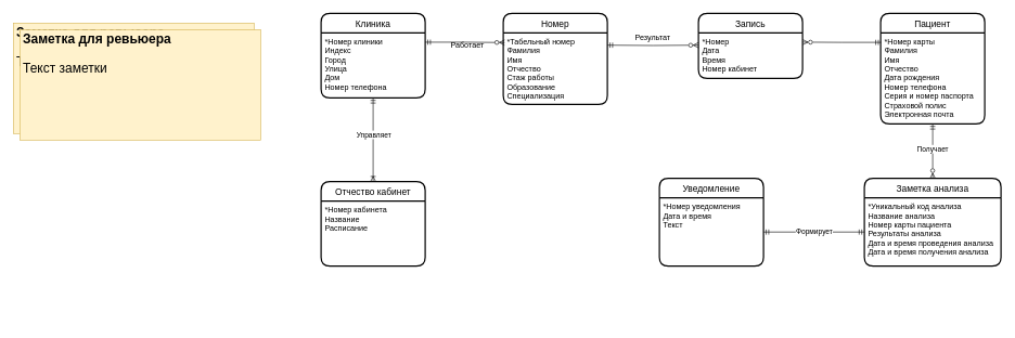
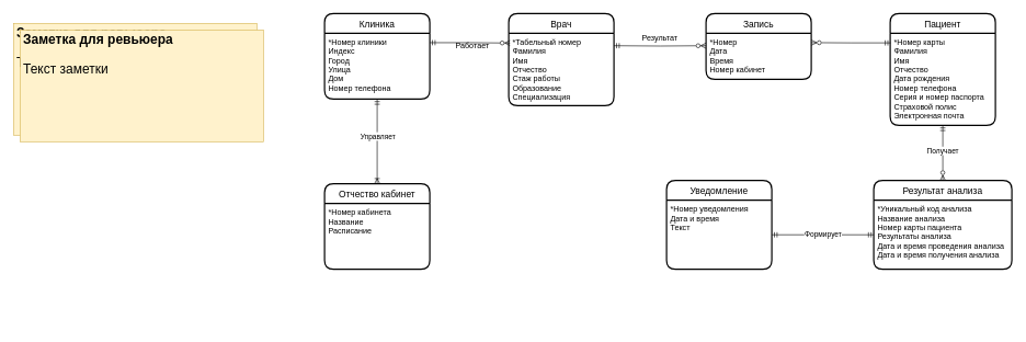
- <mxCell id="5" value="Номер" style="swimlane;childLayout=stackLayout;horizontal=1;startSize=30;horizontalStack=0;rounded=1;fontSize=14;fontStyle=0;strokeWidth=2;resizeParent=0;resizeLast=1;shadow=0;dashed=0;align=center;" parent="1" vertex="1"><mxGeometry x="773" y="20" width="160" height="140" as="geometry" /></mxCell>
+ <mxCell id="5" value="Врач" style="swimlane;childLayout=stackLayout;horizontal=1;startSize=30;horizontalStack=0;rounded=1;fontSize=14;fontStyle=0;strokeWidth=2;resizeParent=0;resizeLast=1;shadow=0;dashed=0;align=center;" parent="1" vertex="1"><mxGeometry x="773" y="20" width="160" height="140" as="geometry" /></mxCell>
- <mxCell id="21" value="Заметка анализа" style="swimlane;childLayout=stackLayout;horizontal=1;startSize=30;horizontalStack=0;rounded=1;fontSize=14;fontStyle=0;strokeWidth=2;resizeParent=0;resizeLast=1;shadow=0;dashed=0;align=center;" parent="1" vertex="1"><mxGeometry x="1328" y="274" width="210" height="135" as="geometry" /></mxCell>
+ <mxCell id="21" value="Результат анализа" style="swimlane;childLayout=stackLayout;horizontal=1;startSize=30;horizontalStack=0;rounded=1;fontSize=14;fontStyle=0;strokeWidth=2;resizeParent=0;resizeLast=1;shadow=0;dashed=0;align=center;" parent="1" vertex="1"><mxGeometry x="1328" y="274" width="210" height="135" as="geometry" /></mxCell>
